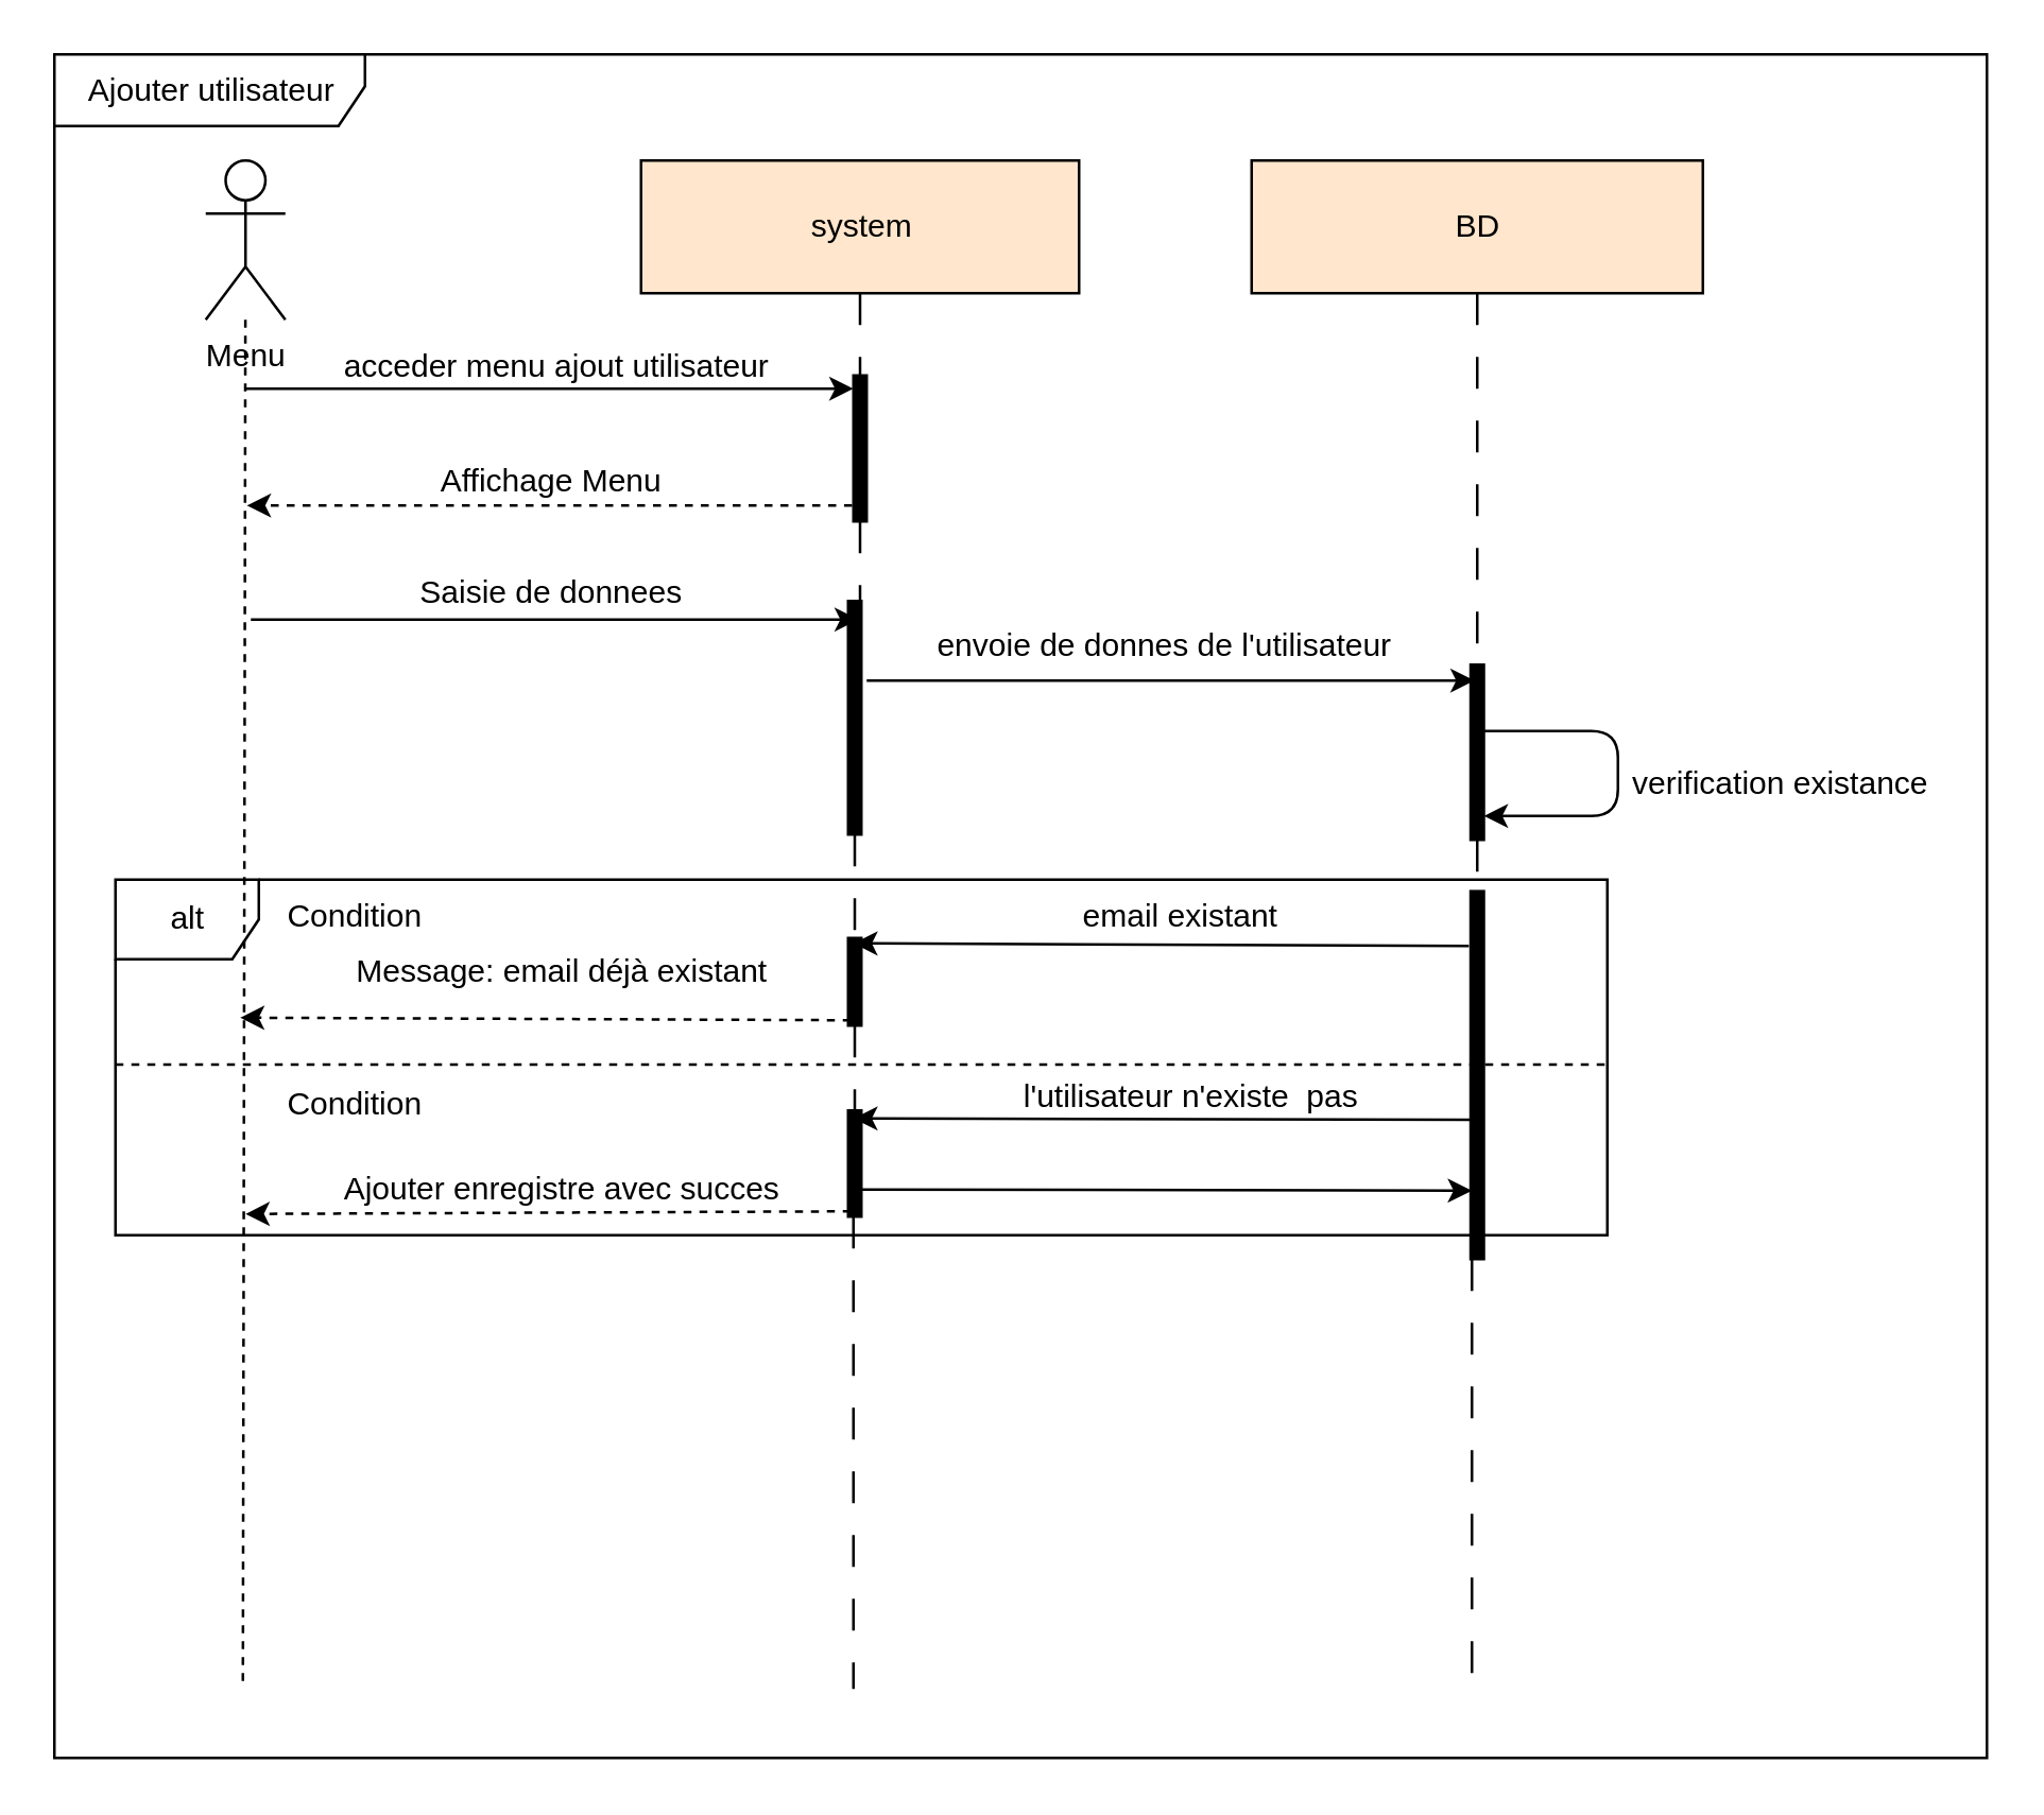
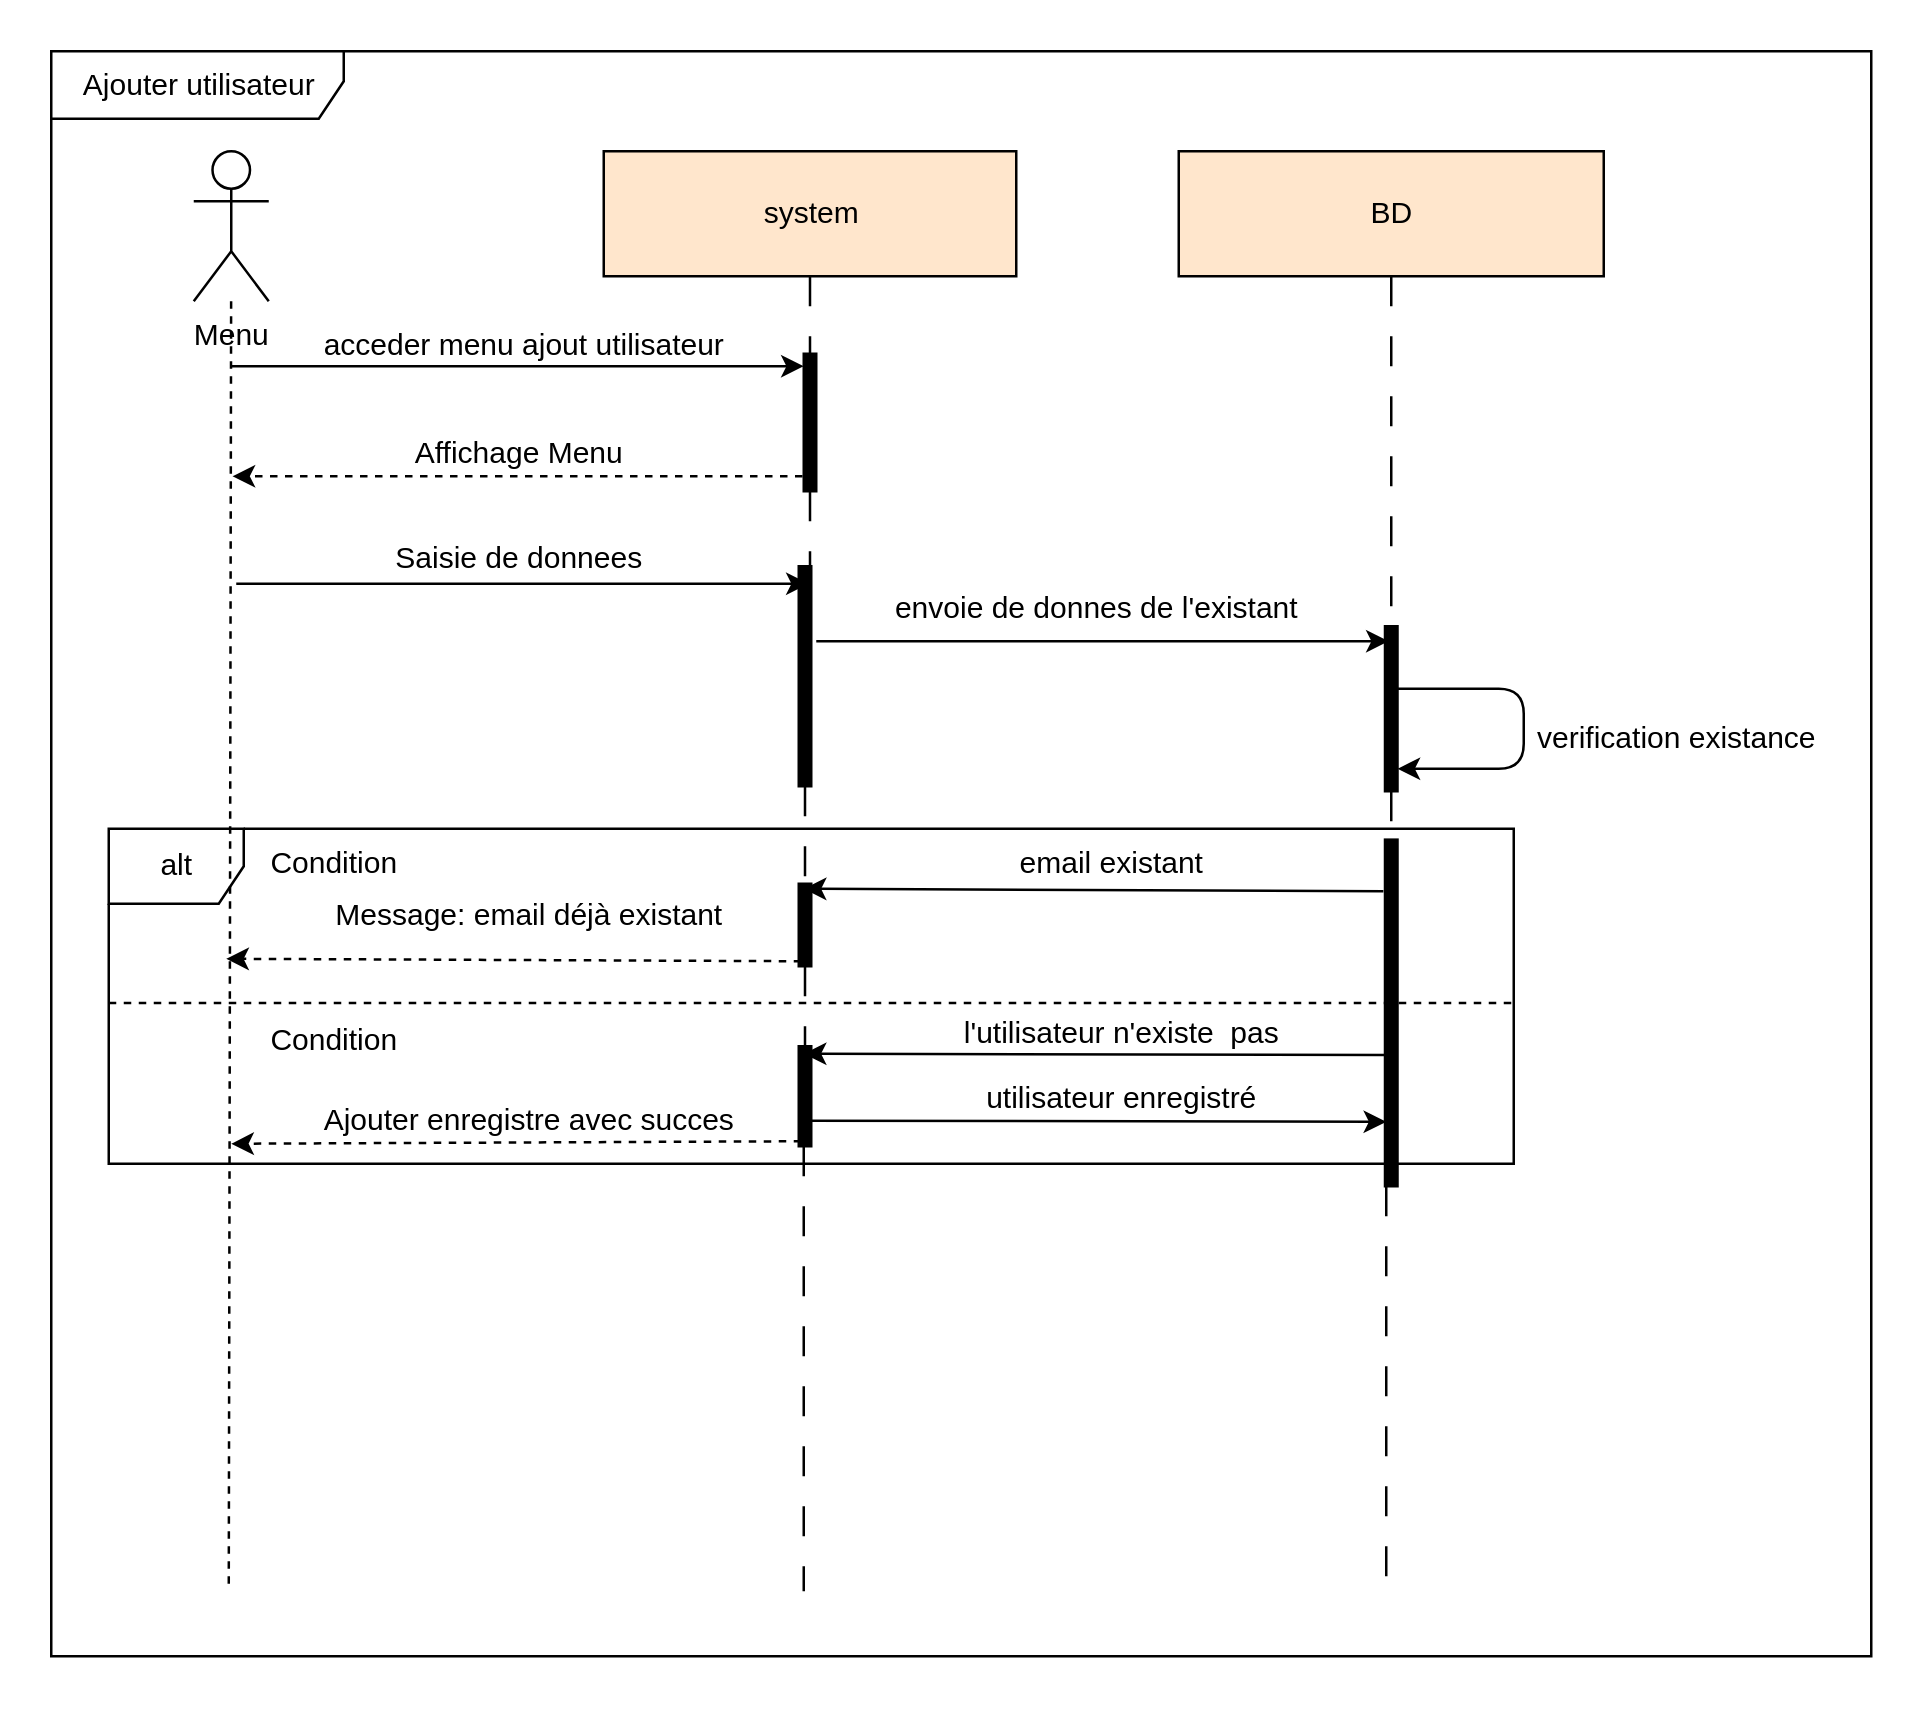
- <mxCell id="30" value="envoie de donnes de l'utilisateur" style="text;html=1;align=center;verticalAlign=middle;resizable=0;points=[];autosize=1;strokeColor=none;fillColor=none;" parent="1" vertex="1"><mxGeometry x="343" y="230" width="189" height="26" as="geometry" /></mxCell>
+ <mxCell id="30" value="envoie de donnes de l'existant" style="text;html=1;align=center;verticalAlign=middle;resizable=0;points=[];autosize=1;strokeColor=none;fillColor=none;" parent="1" vertex="1"><mxGeometry x="343" y="230" width="189" height="26" as="geometry" /></mxCell>
+ <mxCell id="15" value="utilisateur enregistré" style="text;html=1;align=center;verticalAlign=middle;resizable=0;points=[];autosize=1;strokeColor=none;fillColor=none;" vertex="1" parent="3"><mxGeometry x="342" y="95" width="126" height="26" as="geometry" /></mxCell>
